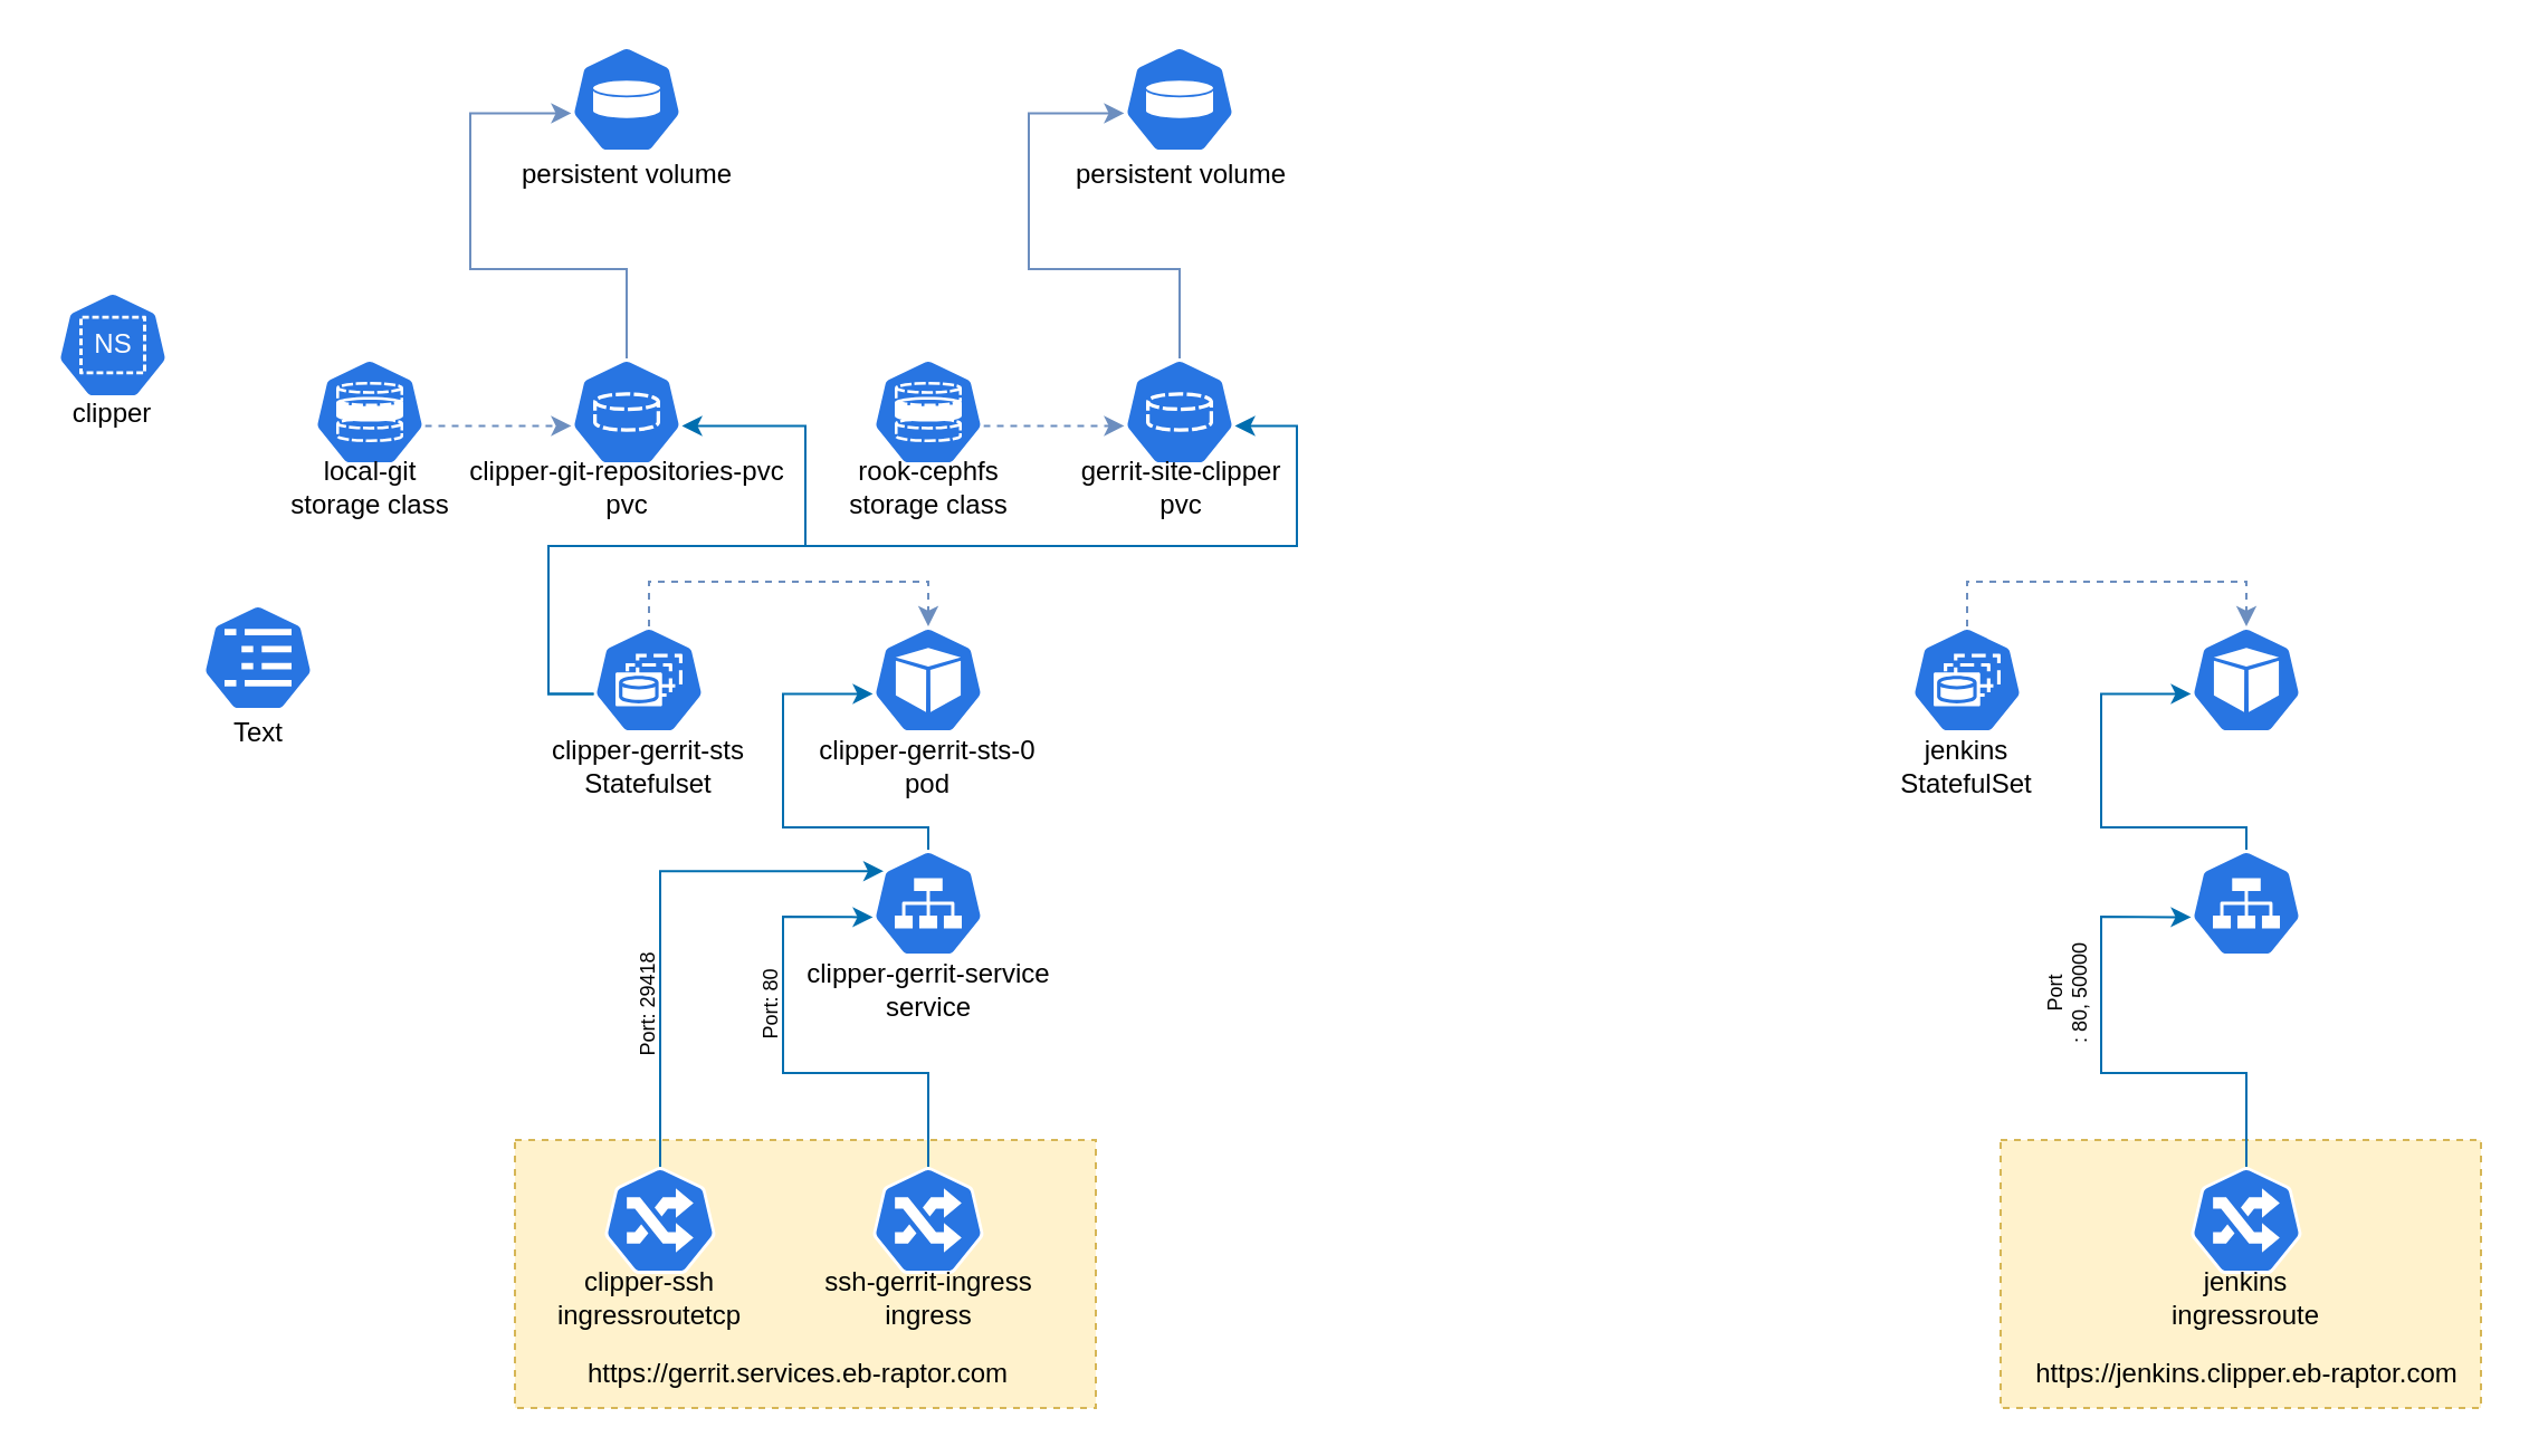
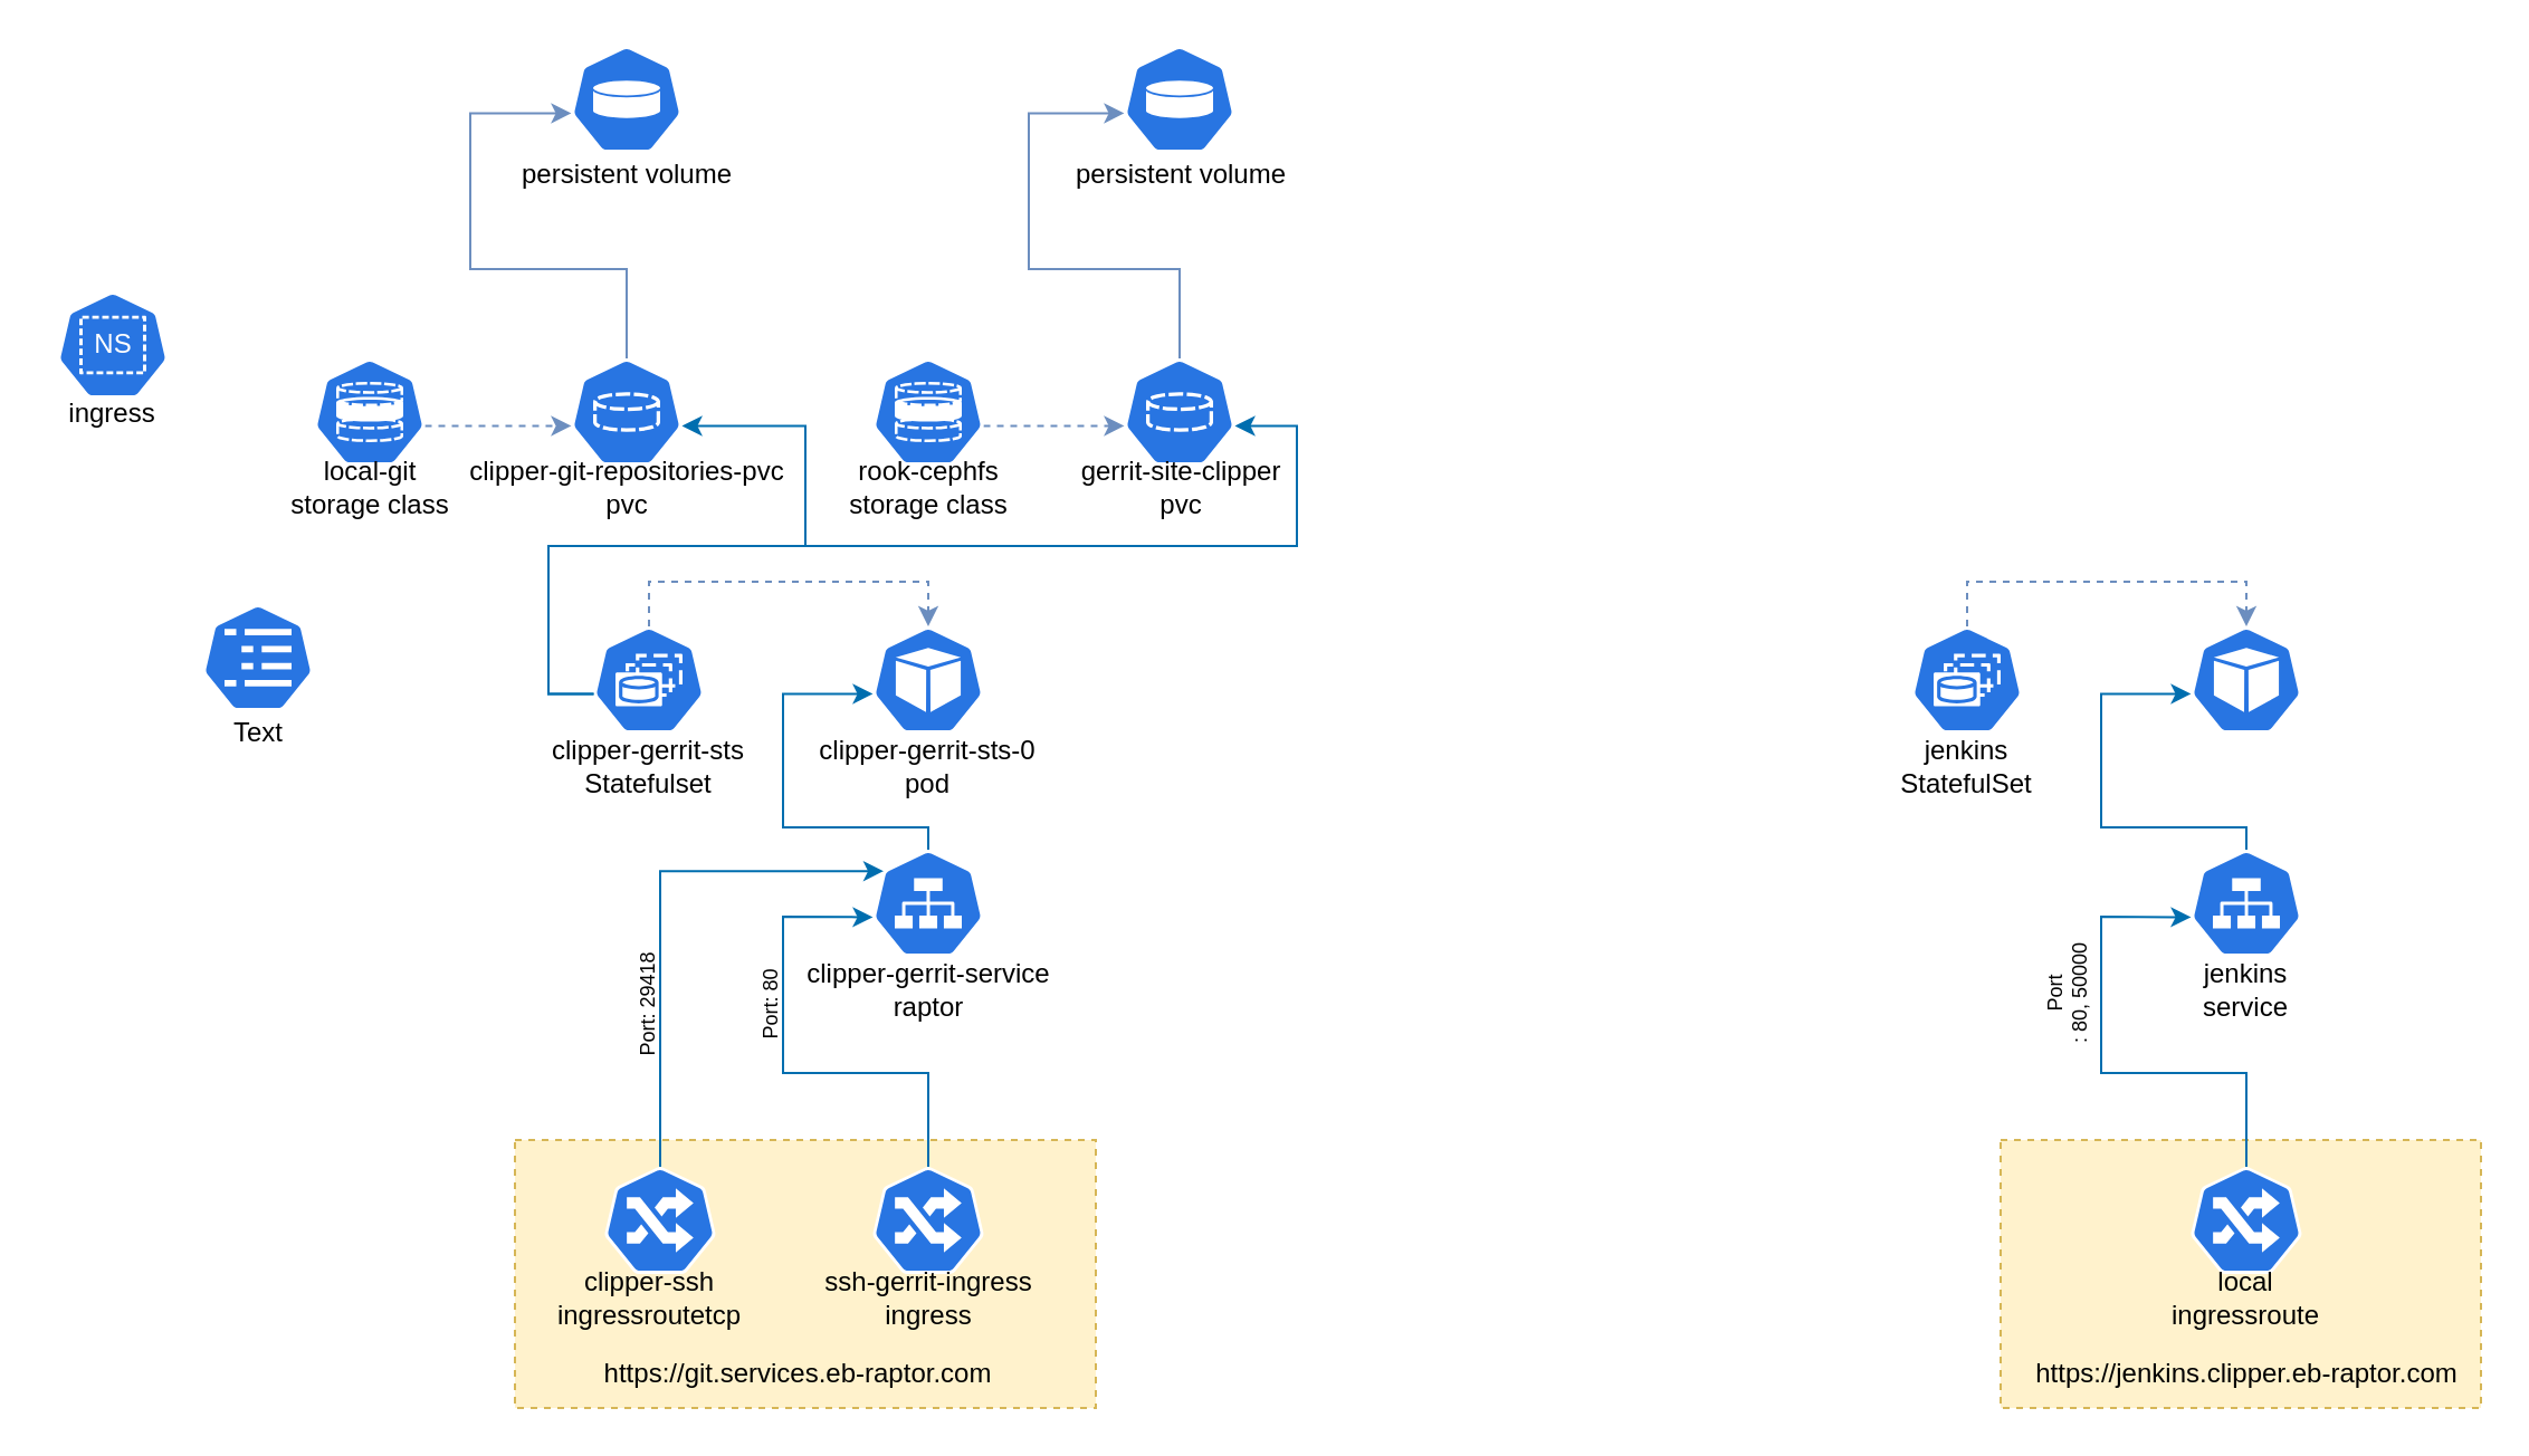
- <mxCell id="6" value="clipper" style="text;html=1;strokeColor=none;fillColor=none;align=center;verticalAlign=middle;whiteSpace=wrap;rounded=0;" vertex="1" parent="4"><mxGeometry y="40" width="60" height="30" as="geometry" /></mxCell>
+ <mxCell id="6" value="ingress" style="text;html=1;strokeColor=none;fillColor=none;align=center;verticalAlign=middle;whiteSpace=wrap;rounded=0;" vertex="1" parent="4"><mxGeometry y="40" width="60" height="30" as="geometry" /></mxCell>
- <mxCell id="11" value="clipper-gerrit-service&lt;br&gt;service" style="text;html=1;strokeColor=none;fillColor=none;align=center;verticalAlign=middle;whiteSpace=wrap;rounded=0;fontColor=#000000;" vertex="1" parent="1"><mxGeometry x="352.5" y="428" width="125" height="30" as="geometry" /></mxCell>
+ <mxCell id="11" value="clipper-gerrit-service&lt;br&gt;raptor" style="text;html=1;strokeColor=none;fillColor=none;align=center;verticalAlign=middle;whiteSpace=wrap;rounded=0;fontColor=#000000;" vertex="1" parent="1"><mxGeometry x="352.5" y="428" width="125" height="30" as="geometry" /></mxCell>
+ <mxCell id="23" value="jenkins&lt;br&gt;service" style="text;html=1;strokeColor=none;fillColor=none;align=center;verticalAlign=middle;whiteSpace=wrap;rounded=0;fontColor=#000000;" vertex="1" parent="1"><mxGeometry x="975" y="428" width="60" height="30" as="geometry" /></mxCell>
- <mxCell id="28" value="jenkins&lt;br&gt;ingressroute" style="text;html=1;strokeColor=none;fillColor=none;align=center;verticalAlign=middle;whiteSpace=wrap;rounded=0;fontColor=#000000;" vertex="1" parent="1"><mxGeometry x="975" y="566" width="60" height="30" as="geometry" /></mxCell>
+ <mxCell id="28" value="local&lt;br&gt;ingressroute" style="text;html=1;strokeColor=none;fillColor=none;align=center;verticalAlign=middle;whiteSpace=wrap;rounded=0;fontColor=#000000;" vertex="1" parent="1"><mxGeometry x="975" y="566" width="60" height="30" as="geometry" /></mxCell>
- <mxCell id="36" value="https://gerrit.services.eb-raptor.com" style="text;html=1;strokeColor=none;fillColor=none;align=center;verticalAlign=middle;whiteSpace=wrap;rounded=0;dashed=1;fontSize=12;fontColor=#000000;" vertex="1" parent="1"><mxGeometry x="226.5" y="600" width="260" height="30" as="geometry" /></mxCell>
+ <mxCell id="36" value="https://git.services.eb-raptor.com" style="text;html=1;strokeColor=none;fillColor=none;align=center;verticalAlign=middle;whiteSpace=wrap;rounded=0;dashed=1;fontSize=12;fontColor=#000000;" vertex="1" parent="1"><mxGeometry x="226.5" y="600" width="260" height="30" as="geometry" /></mxCell>
